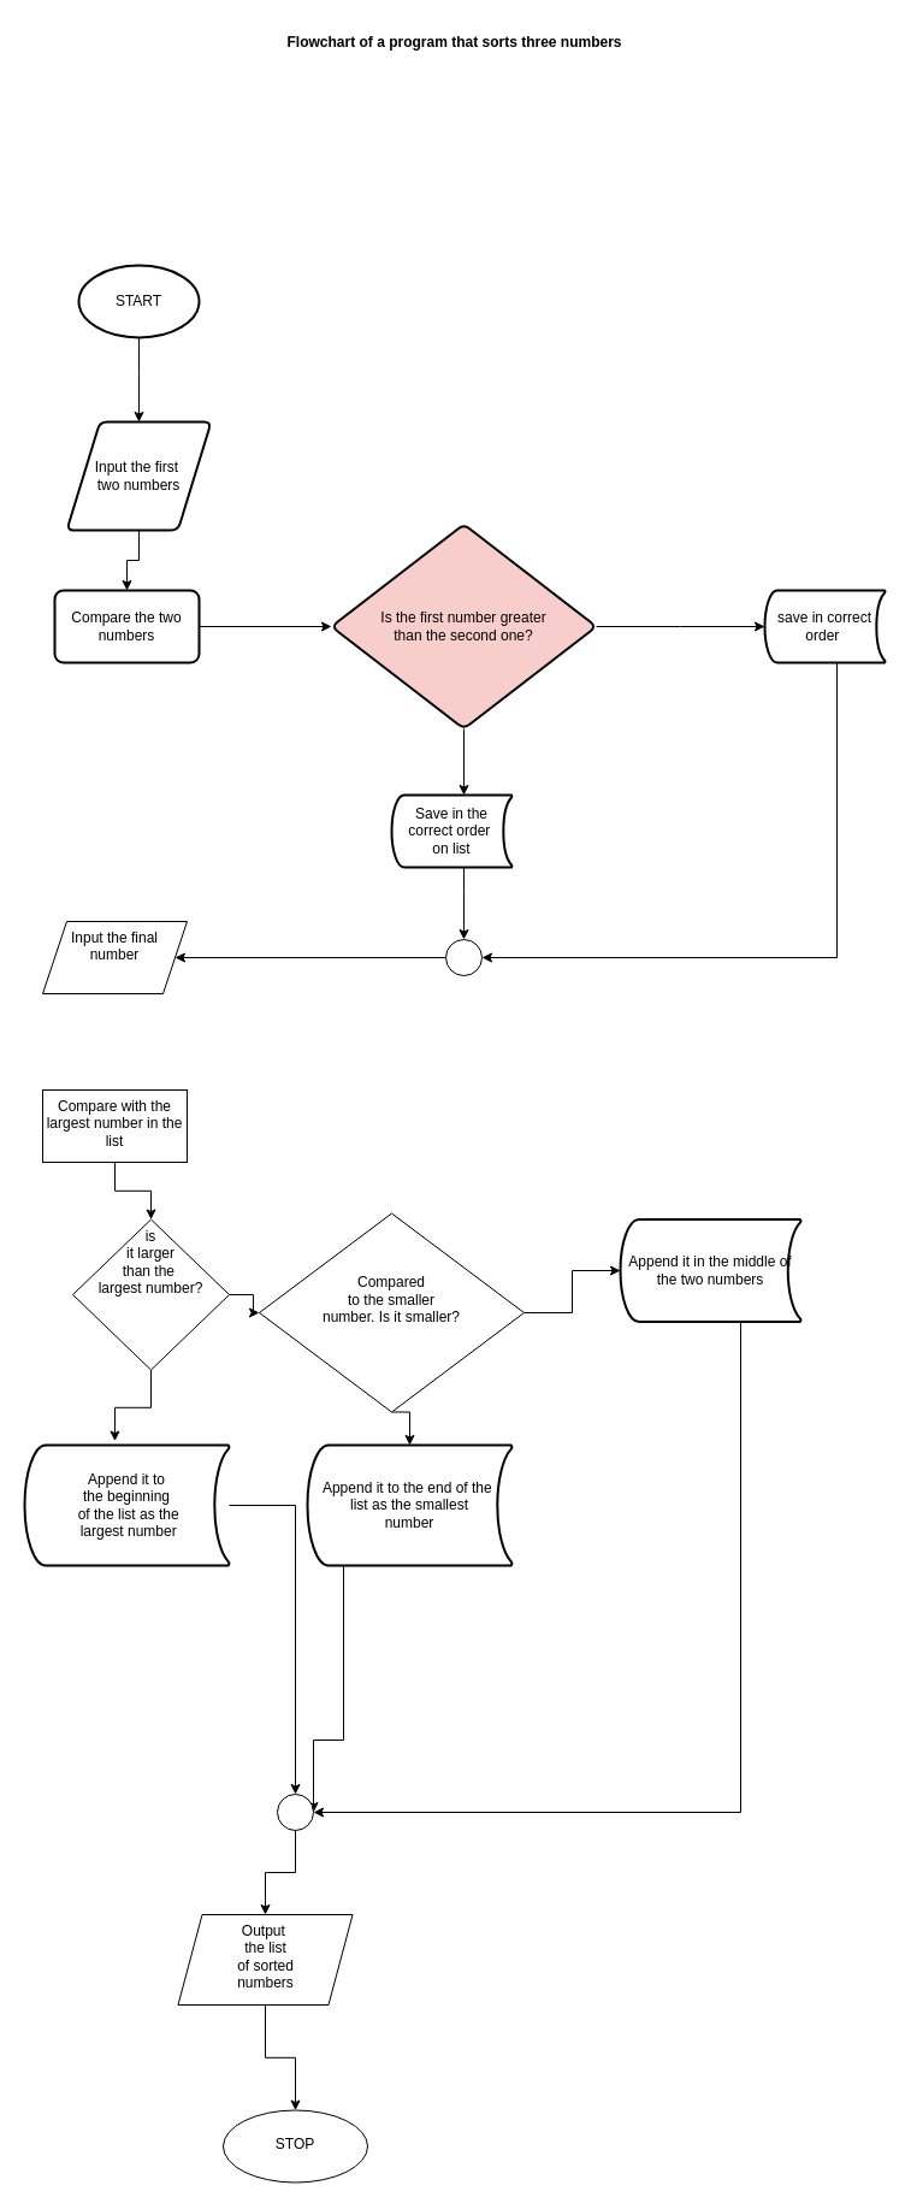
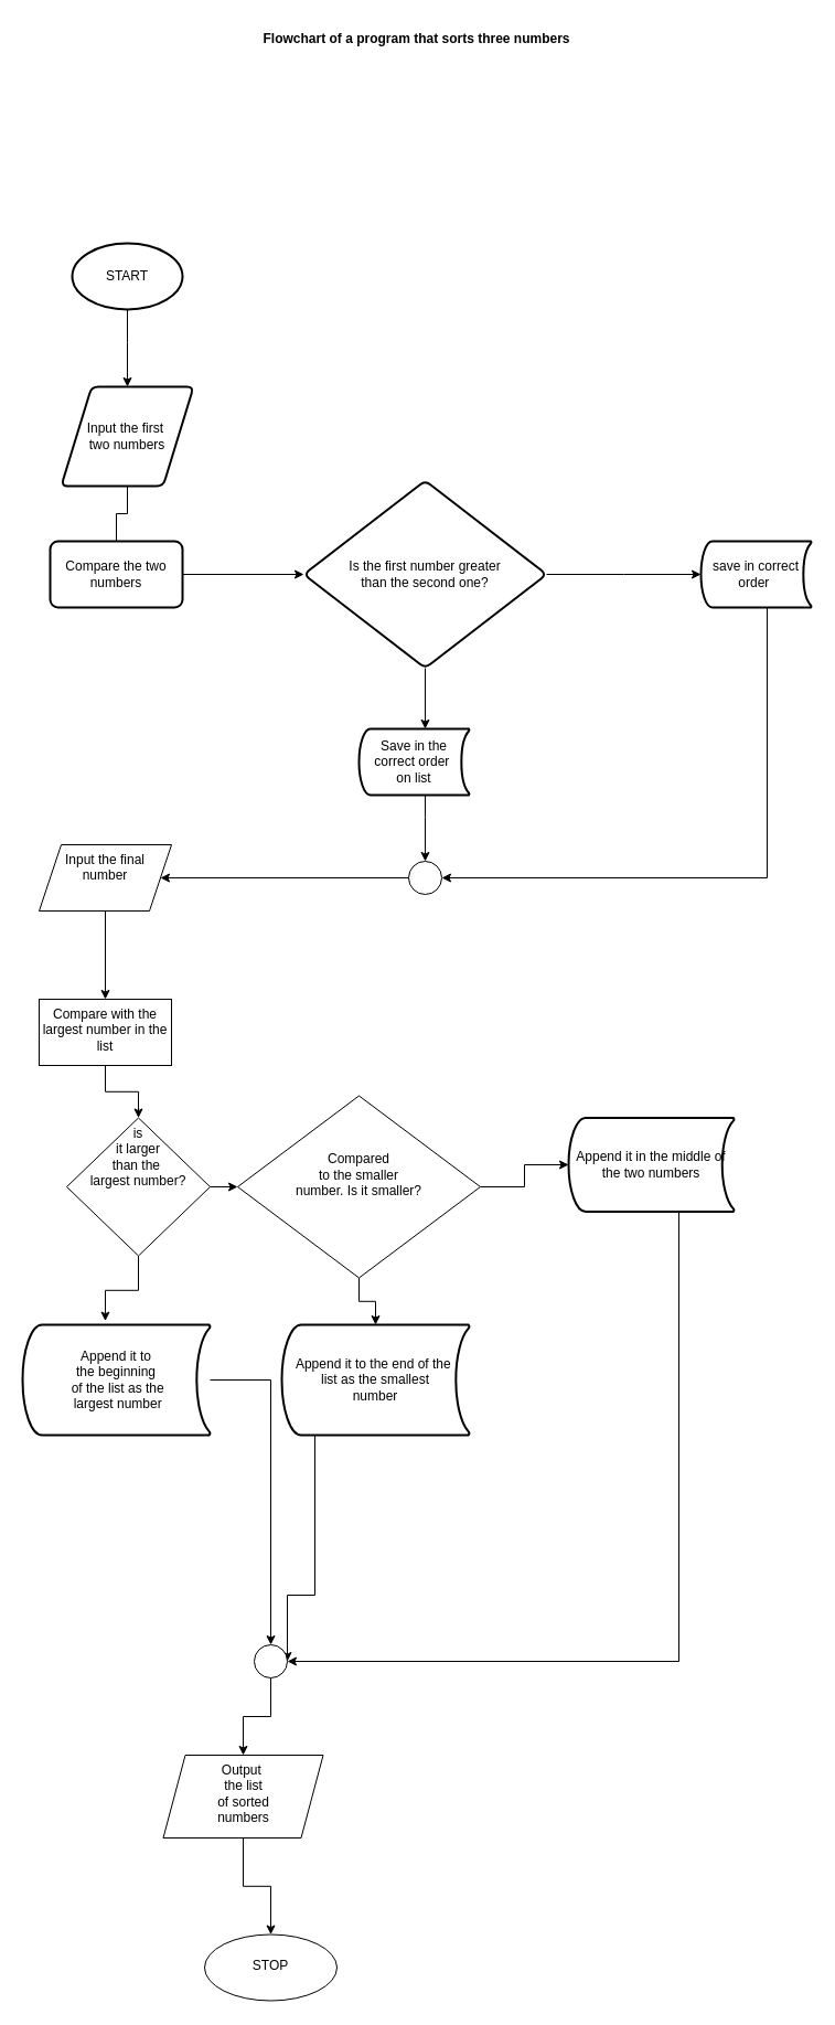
- <mxCell id="4" value="" style="edgeStyle=orthogonalEdgeStyle;rounded=0;orthogonalLoop=1;jettySize=auto;html=1;" edge="1" parent="1" source="5" target="7"><mxGeometry relative="1" as="geometry" /></mxCell>
+ <mxCell id="4" value="" style="edgeStyle=orthogonalEdgeStyle;rounded=0;orthogonalLoop=1;jettySize=auto;html=1;endArrow=none;" edge="1" parent="1" source="5" target="7"><mxGeometry relative="1" as="geometry" /></mxCell>
- <mxCell id="10" value="Is the first number greater&lt;br&gt;than the second one?" style="rhombus;whiteSpace=wrap;html=1;strokeWidth=2;rounded=1;arcSize=12;fillColor=#f8cecc;" vertex="1" parent="1"><mxGeometry x="275" y="435" width="220" height="170" as="geometry" /></mxCell>
+ <mxCell id="10" value="Is the first number greater&lt;br&gt;than the second one?" style="rhombus;whiteSpace=wrap;html=1;strokeWidth=2;rounded=1;arcSize=12;" vertex="1" parent="1"><mxGeometry x="275" y="435" width="220" height="170" as="geometry" /></mxCell>
+ <mxCell id="17" value="" style="edgeStyle=orthogonalEdgeStyle;rounded=0;orthogonalLoop=1;jettySize=auto;html=1;" edge="1" parent="1" source="18" target="20"><mxGeometry relative="1" as="geometry" /></mxCell>
- <mxCell id="26" value="&lt;br&gt;&lt;br&gt;&lt;br&gt;Compared&lt;br&gt;to the smaller &lt;br&gt;number. Is it smaller?" style="rhombus;whiteSpace=wrap;html=1;verticalAlign=top;" vertex="1" parent="1"><mxGeometry x="215" y="1007.5" width="220" height="165" as="geometry" /></mxCell>
+ <mxCell id="26" value="&lt;br&gt;&lt;br&gt;&lt;br&gt;Compared&lt;br&gt;to the smaller &lt;br&gt;number. Is it smaller?" style="rhombus;whiteSpace=wrap;html=1;verticalAlign=top;" vertex="1" parent="1"><mxGeometry x="215" y="992.5" width="220" height="165" as="geometry" /></mxCell>
